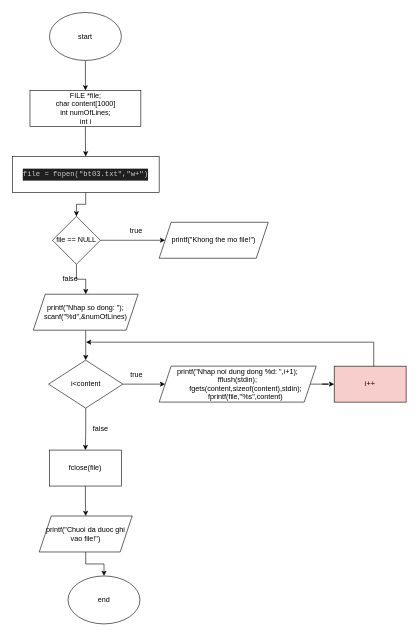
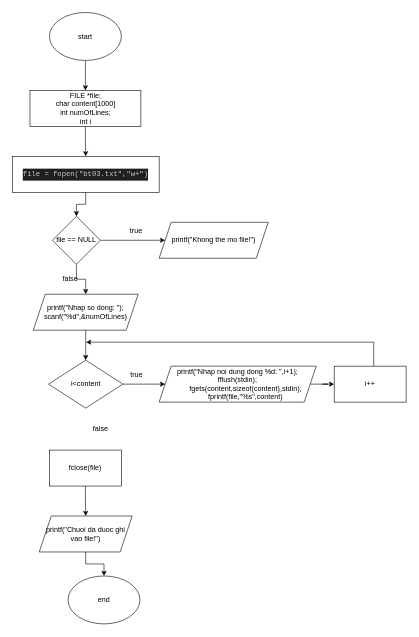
- <mxCell id="22" value="i++" style="rounded=0;whiteSpace=wrap;html=1;fillColor=#f8cecc;" vertex="1" parent="1"><mxGeometry x="557" y="610" width="120" height="60" as="geometry" /></mxCell>
+ <mxCell id="22" value="i++" style="rounded=0;whiteSpace=wrap;html=1;" vertex="1" parent="1"><mxGeometry x="557" y="610" width="120" height="60" as="geometry" /></mxCell>
- <mxCell id="17" value="" style="edgeStyle=orthogonalEdgeStyle;rounded=0;orthogonalLoop=1;jettySize=auto;html=1;" edge="1" parent="1" source="18" target="25"><mxGeometry relative="1" as="geometry" /></mxCell>
